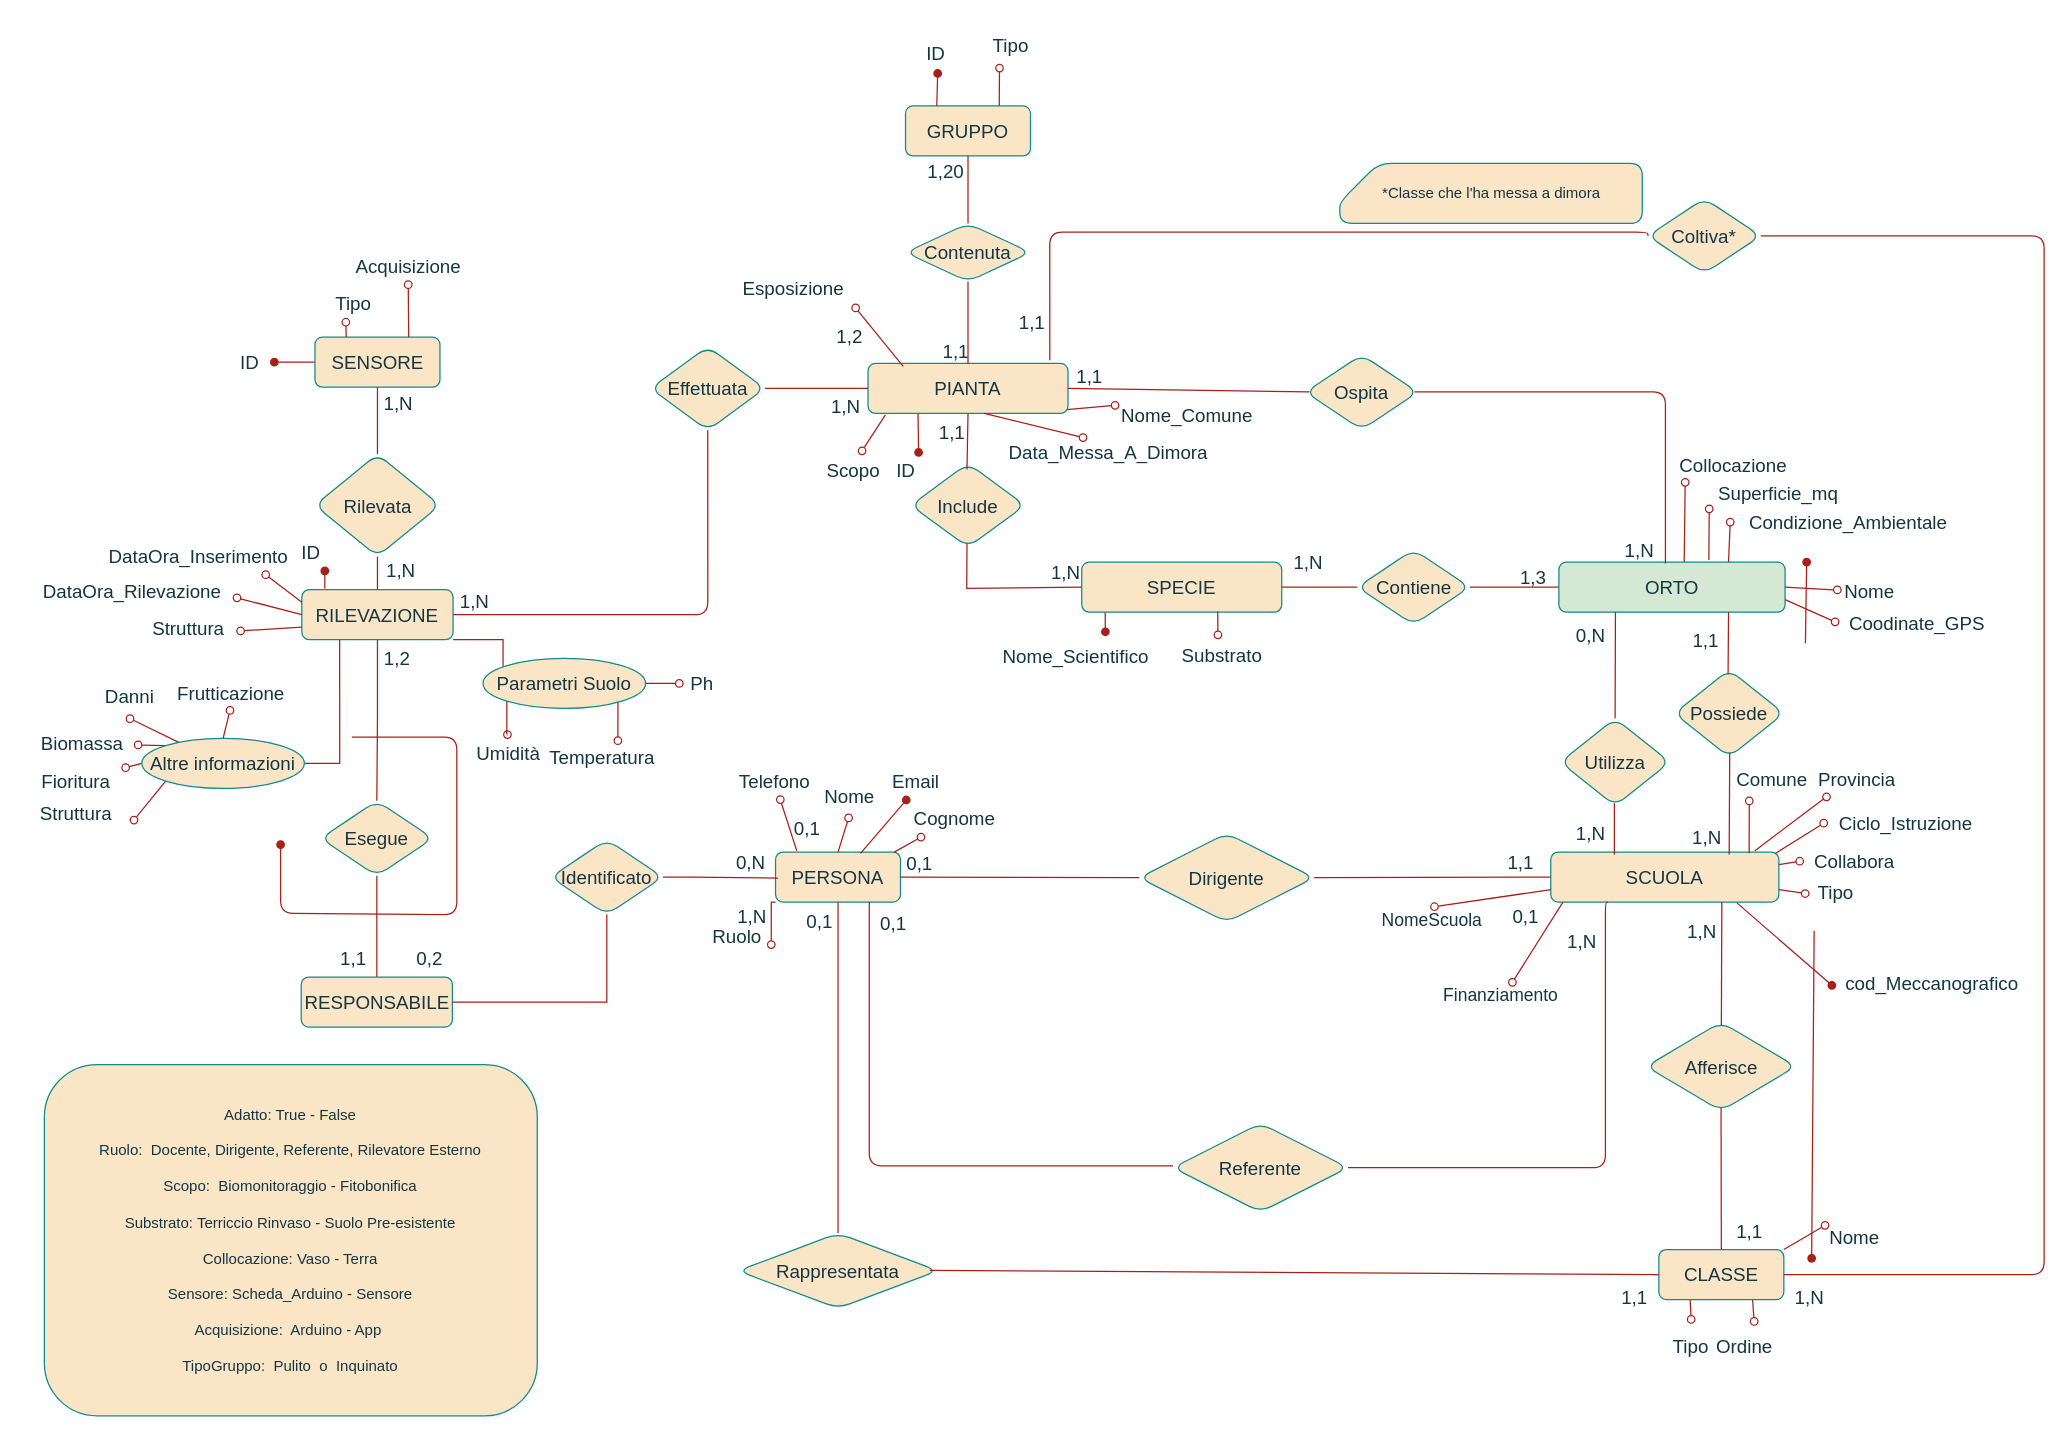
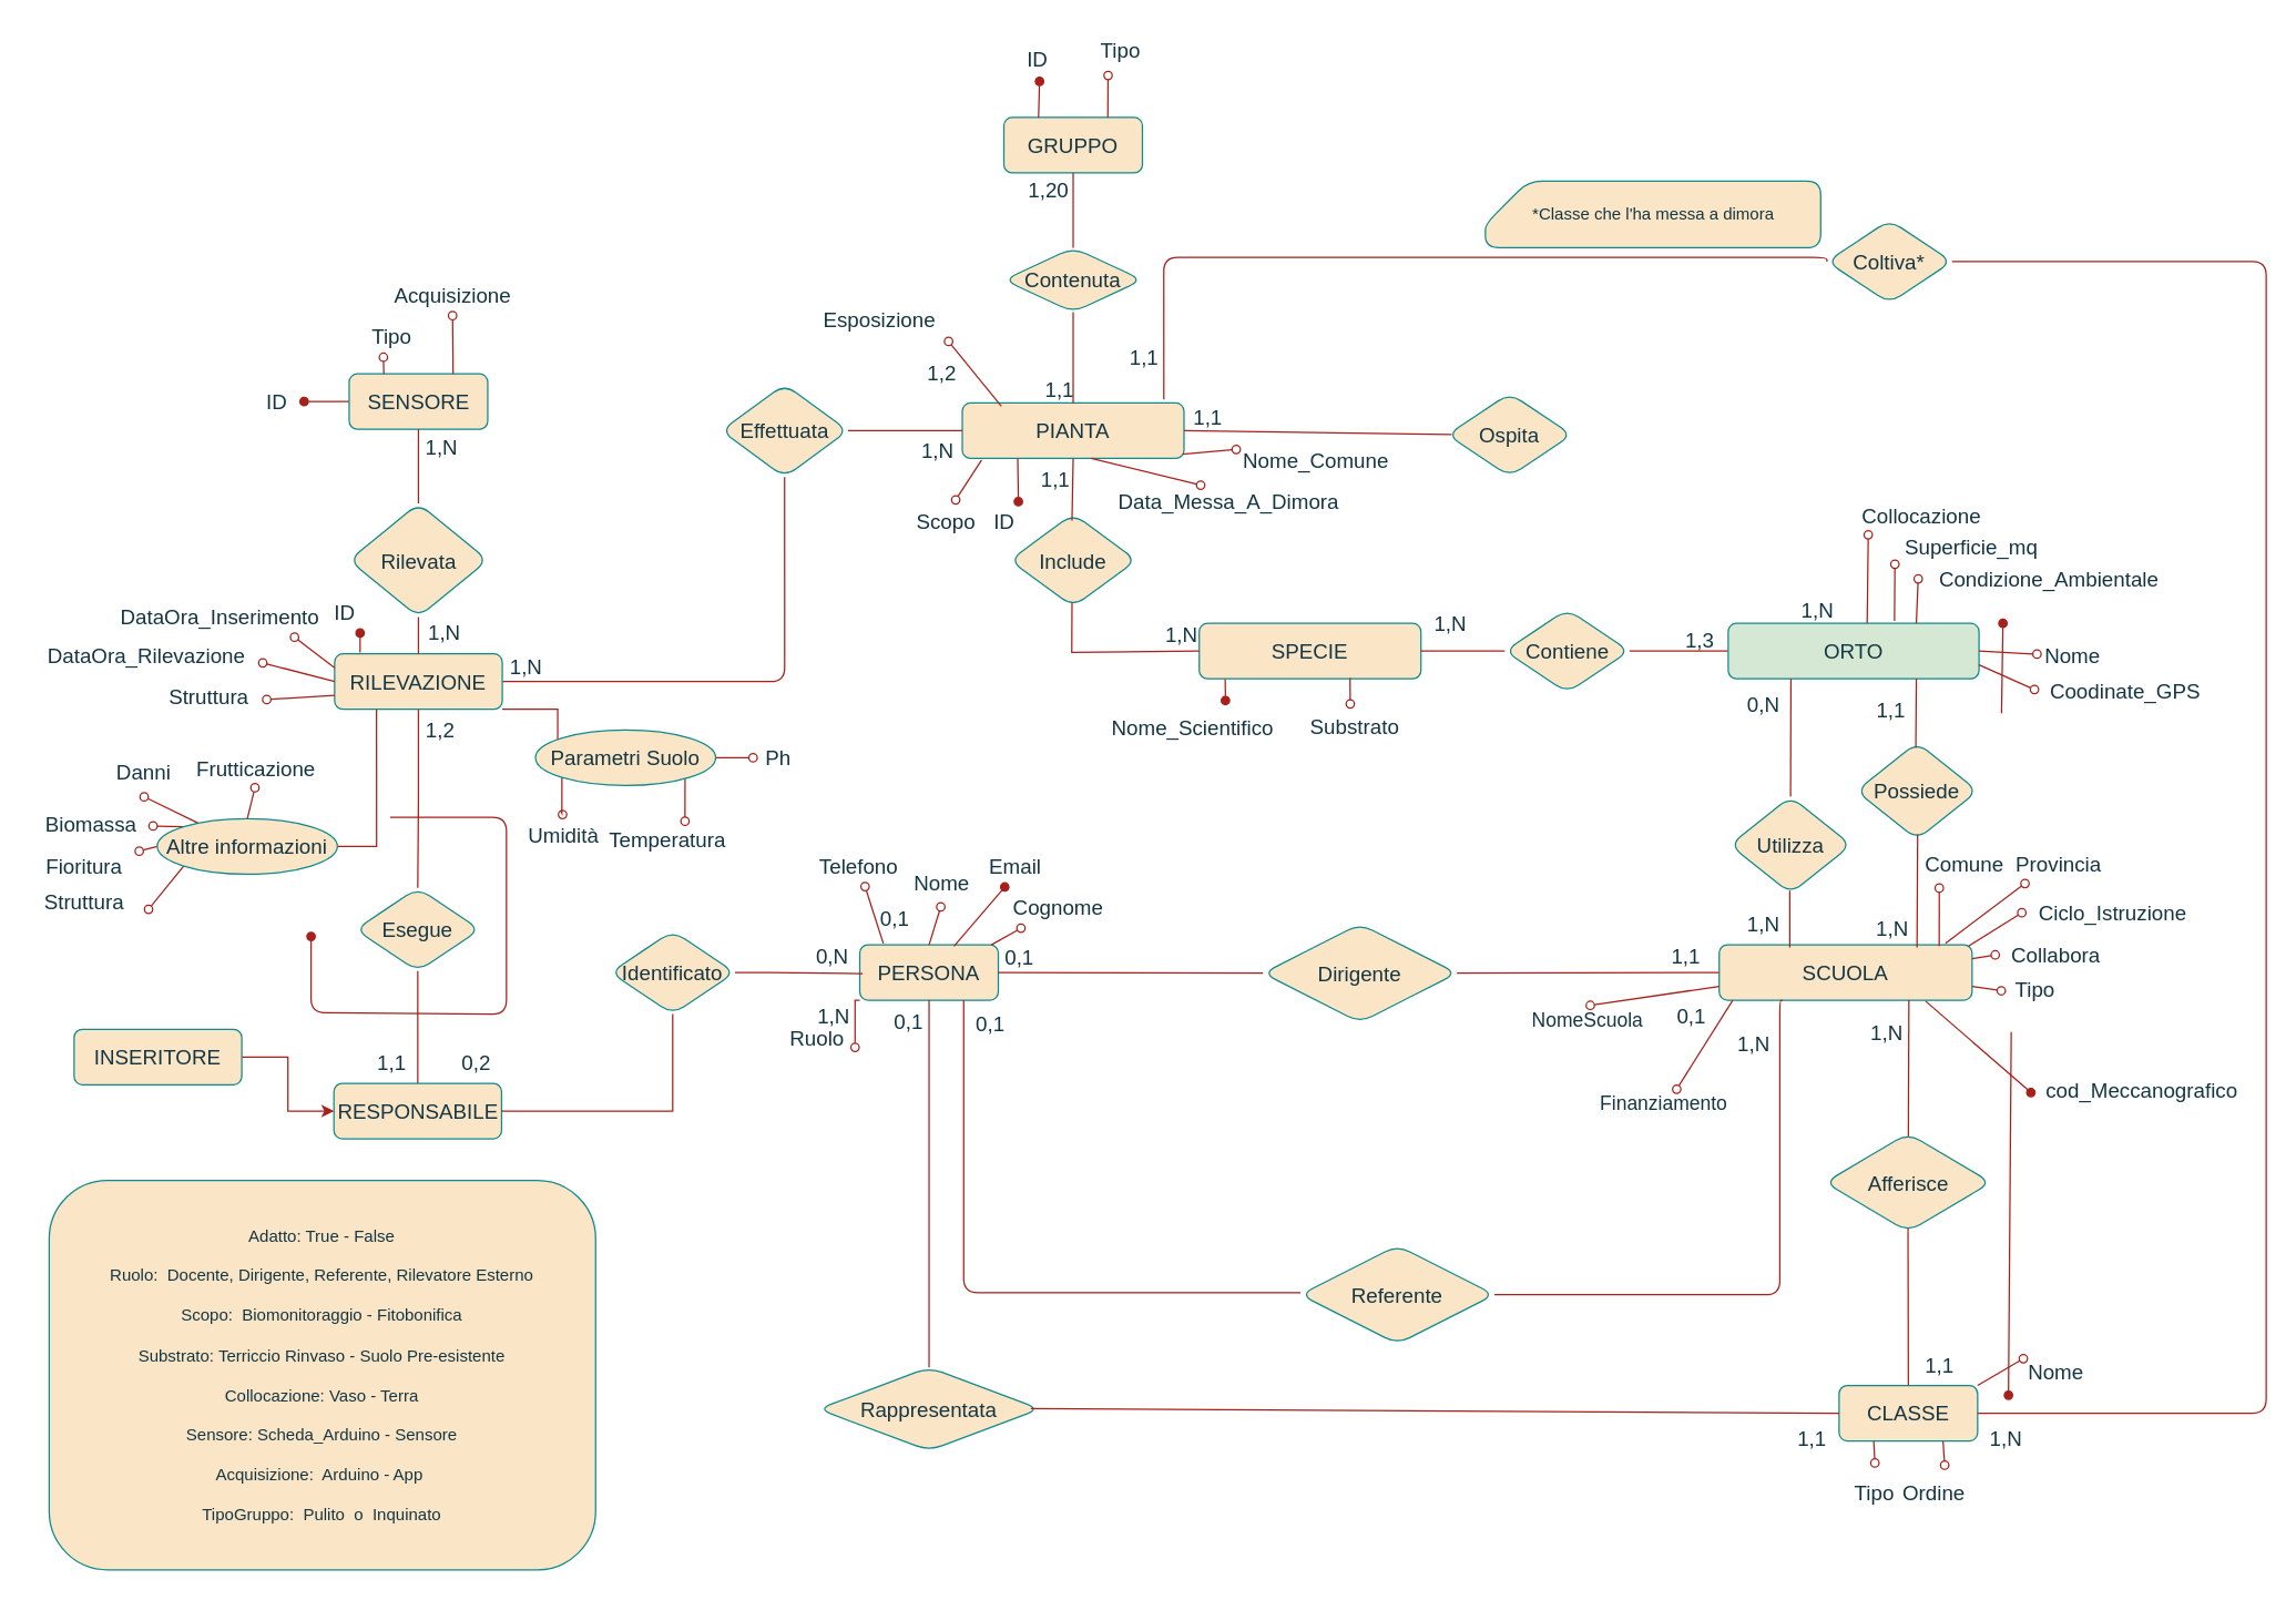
- <mxCell id="53" style="edgeStyle=orthogonalEdgeStyle;rounded=1;orthogonalLoop=1;jettySize=auto;html=1;entryX=0.968;entryY=0.496;entryDx=0;entryDy=0;fontFamily=Helvetica;fontSize=15;fontColor=default;endArrow=none;endFill=0;labelBackgroundColor=none;strokeColor=#A8201A;exitX=0.471;exitY=0.029;exitDx=0;exitDy=0;exitPerimeter=0;entryPerimeter=0;" parent="1" source="7" target="38" edge="1"><mxGeometry relative="1" as="geometry"><mxPoint x="1455" y="-380" as="sourcePoint" /><mxPoint x="1299" y="-93" as="targetPoint" /><Array as="points"><mxPoint x="1332" y="313" /></Array></mxGeometry></mxCell>
+ <mxCell id="188" value="INSERITORE" style="whiteSpace=wrap;html=1;rounded=1;shadow=0;glass=0;fontSize=15;points=[[0,0,0,0,0],[0,0.25,0,0,0],[0,0.5,0,0,0],[0,0.75,0,0,0],[0,1,0,0,0],[0.25,0,0,0,0],[0.25,1,0,0,0],[0.5,0,0,0,0],[0.5,1,0,0,0],[0.75,0,0,0,0],[0.75,1,0,0,0],[1,0,0,0,0],[1,0.25,0,0,0],[1,0.5,0,0,0],[1,0.75,0,0,0],[1,1,0,0,0]];movable=1;resizable=1;rotatable=1;deletable=1;editable=1;locked=0;connectable=1;labelBackgroundColor=none;fillColor=#FAE5C7;strokeColor=#0F8B8D;fontColor=#143642;" parent="1" vertex="1"><mxGeometry x="53" y="742" width="121" height="40" as="geometry" /></mxCell>
+ <mxCell id="187" style="edgeStyle=orthogonalEdgeStyle;rounded=0;orthogonalLoop=1;jettySize=auto;html=1;exitX=1;exitY=0.5;exitDx=0;exitDy=0;exitPerimeter=0;strokeColor=#A8201A;fontColor=#143642;fillColor=#FAE5C7;" parent="1" source="188" target="179" edge="1"><mxGeometry relative="1" as="geometry" /></mxCell>
